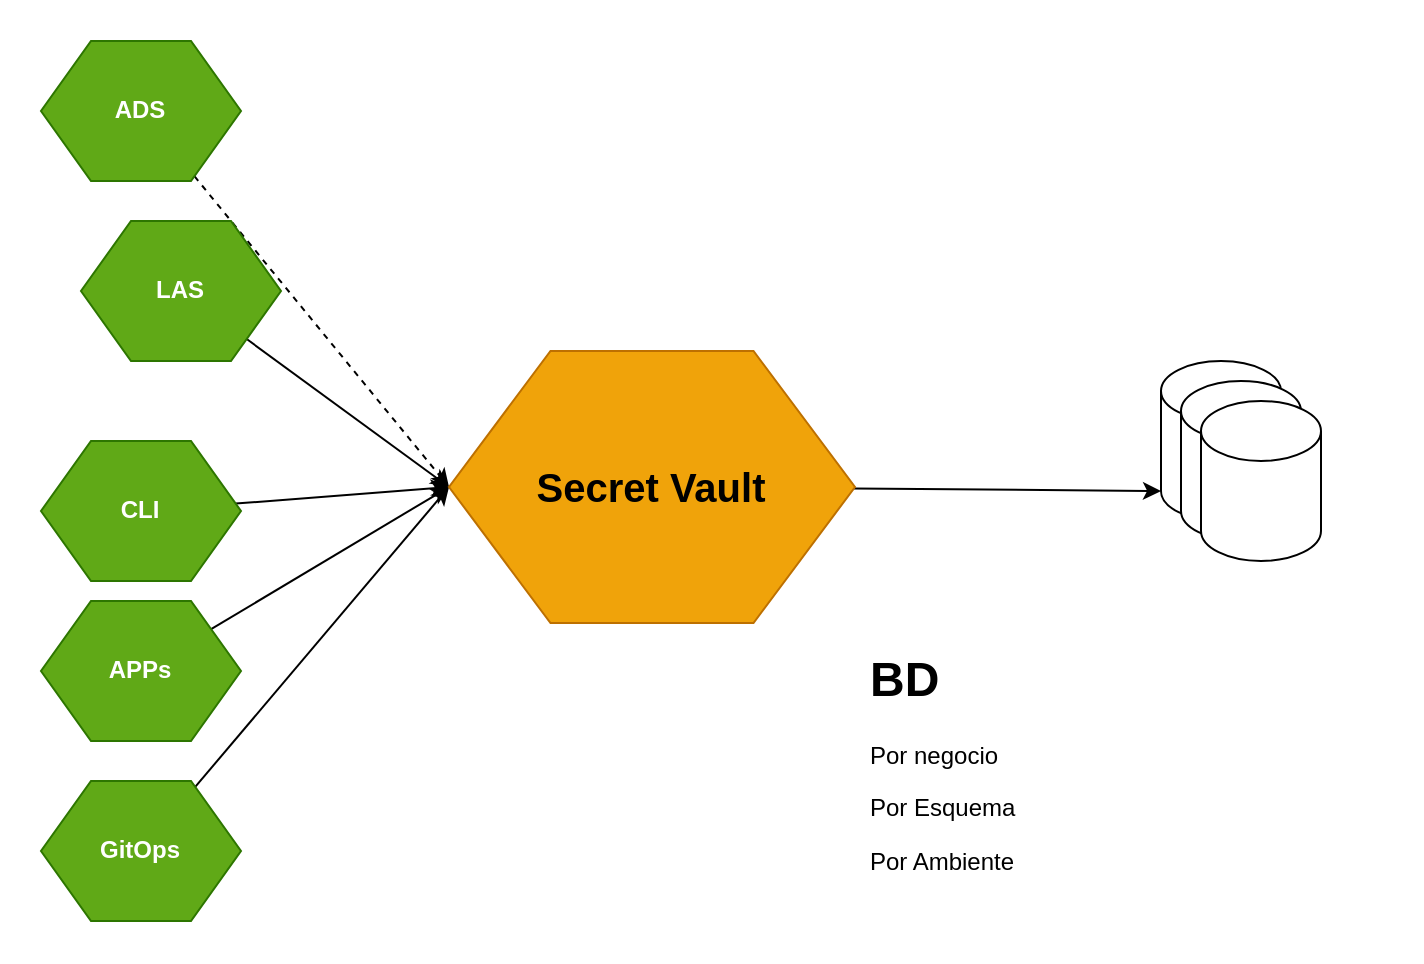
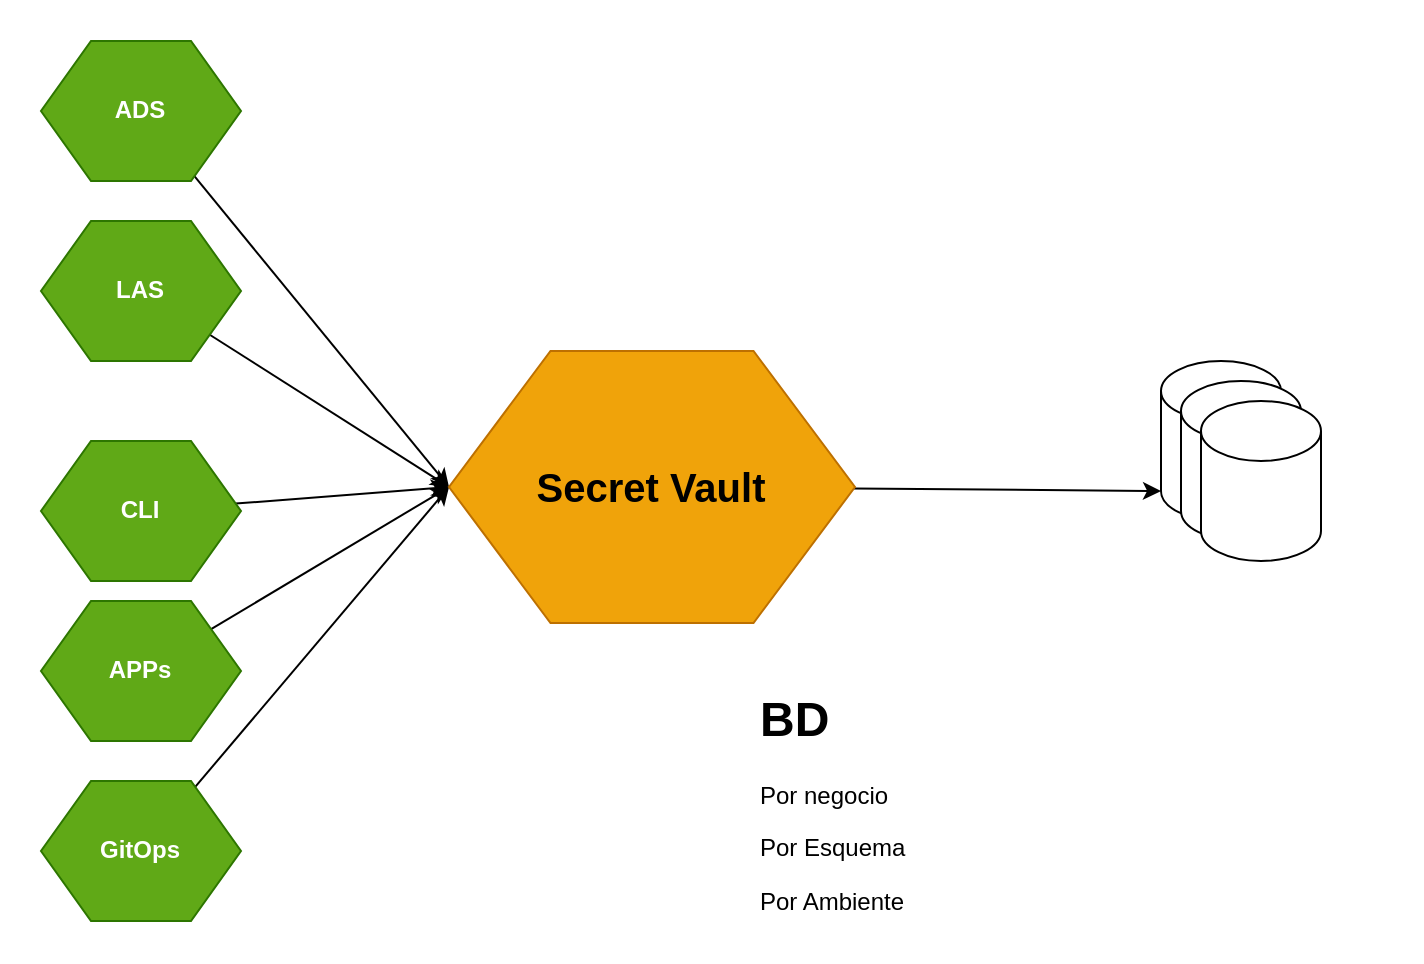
- <mxCell id="5" value="LAS" style="shape=hexagon;perimeter=hexagonPerimeter2;whiteSpace=wrap;html=1;size=0.25;fillColor=#60a917;strokeColor=#2D7600;fontColor=#ffffff;fontStyle=1" vertex="1" parent="1"><mxGeometry x="40" y="110" width="100" height="70" as="geometry" /></mxCell>
+ <mxCell id="5" value="LAS" style="shape=hexagon;perimeter=hexagonPerimeter2;whiteSpace=wrap;html=1;size=0.25;fillColor=#60a917;strokeColor=#2D7600;fontColor=#ffffff;fontStyle=1" vertex="1" parent="1"><mxGeometry x="20" y="110" width="100" height="70" as="geometry" /></mxCell>
- <mxCell id="2" style="edgeStyle=none;html=1;entryX=0;entryY=0.5;entryDx=0;entryDy=0;dashed=1;" edge="1" parent="1" source="3" target="13"><mxGeometry relative="1" as="geometry" /></mxCell>
+ <mxCell id="2" style="edgeStyle=none;html=1;entryX=0;entryY=0.5;entryDx=0;entryDy=0;" edge="1" parent="1" source="3" target="13"><mxGeometry relative="1" as="geometry" /></mxCell>
- <mxCell id="17" value="&lt;h1&gt;BD&lt;/h1&gt;&lt;p&gt;Por negocio&lt;/p&gt;&lt;p&gt;Por Esquema&lt;/p&gt;&lt;p&gt;Por Ambiente&lt;/p&gt;" style="text;html=1;strokeColor=none;fillColor=none;spacing=5;spacingTop=-20;whiteSpace=wrap;overflow=hidden;rounded=0;" vertex="1" parent="1"><mxGeometry x="430" y="320" width="260" height="120" as="geometry" /></mxCell>
+ <mxCell id="17" value="&lt;h1&gt;BD&lt;/h1&gt;&lt;p&gt;Por negocio&lt;/p&gt;&lt;p&gt;Por Esquema&lt;/p&gt;&lt;p&gt;Por Ambiente&lt;/p&gt;" style="text;html=1;strokeColor=none;fillColor=none;spacing=5;spacingTop=-20;whiteSpace=wrap;overflow=hidden;rounded=0;" vertex="1" parent="1"><mxGeometry x="375" y="340" width="260" height="120" as="geometry" /></mxCell>
